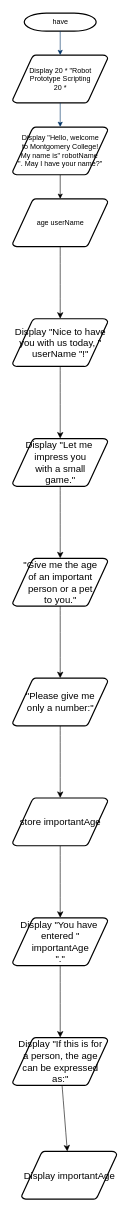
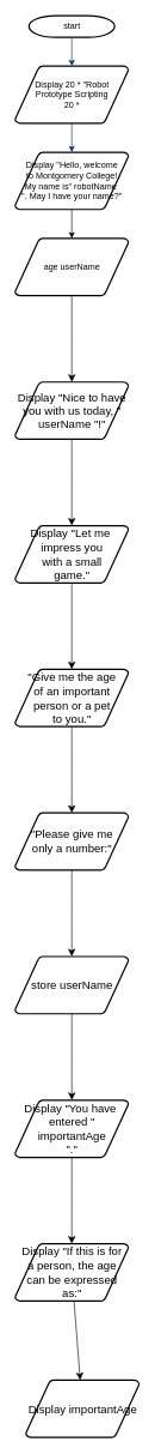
- <mxCell id="2" value="have" style="shape=mxgraph.flowchart.terminator;strokeWidth=2;gradientColor=none;gradientDirection=north;fontStyle=0;html=1;" parent="1" vertex="1"><mxGeometry x="40" y="20" width="120" height="30" as="geometry" /></mxCell>
+ <mxCell id="2" value="start" style="shape=mxgraph.flowchart.terminator;strokeWidth=2;gradientColor=none;gradientDirection=north;fontStyle=0;html=1;" parent="1" vertex="1"><mxGeometry x="40" y="20" width="120" height="30" as="geometry" /></mxCell>
- <mxCell id="19" value="store importantAge" style="shape=mxgraph.flowchart.data;strokeWidth=2;gradientColor=none;gradientDirection=north;fontStyle=0;html=1;fontSize=16;" vertex="1" parent="1"><mxGeometry x="20.5" y="1330" width="159" height="80" as="geometry" /></mxCell>
+ <mxCell id="19" value="store userName" style="shape=mxgraph.flowchart.data;strokeWidth=2;gradientColor=none;gradientDirection=north;fontStyle=0;html=1;fontSize=16;" vertex="1" parent="1"><mxGeometry x="20.5" y="1330" width="159" height="80" as="geometry" /></mxCell>
